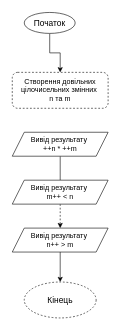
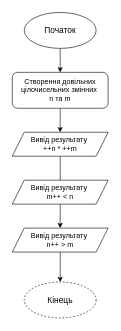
- <mxCell id="3" value="&lt;font style=&quot;font-size: 14px;&quot;&gt;Початок&lt;/font&gt;" style="ellipse;whiteSpace=wrap;html=1;" vertex="1" parent="1"><mxGeometry x="40" y="20" width="85" height="35" as="geometry" /></mxCell>
+ <mxCell id="3" value="&lt;font style=&quot;font-size: 14px;&quot;&gt;Початок&lt;/font&gt;" style="ellipse;whiteSpace=wrap;html=1;" vertex="1" parent="1"><mxGeometry x="40" y="20" width="120" height="60" as="geometry" /></mxCell>
- <mxCell id="7" value="Створення довільних цілочисельних змінних&amp;nbsp;&lt;div&gt;n та m&lt;/div&gt;" style="rounded=1;whiteSpace=wrap;html=1;dashed=1;" vertex="1" parent="1"><mxGeometry x="20" y="120" width="160" height="60" as="geometry" /></mxCell>
+ <mxCell id="7" value="Створення довільних цілочисельних змінних&amp;nbsp;&lt;div&gt;n та m&lt;/div&gt;" style="rounded=1;whiteSpace=wrap;html=1;" vertex="1" parent="1"><mxGeometry x="20" y="120" width="160" height="60" as="geometry" /></mxCell>
+ <mxCell id="6" value="" style="edgeStyle=orthogonalEdgeStyle;rounded=0;orthogonalLoop=1;jettySize=auto;html=1;" edge="1" parent="1" source="7" target="5"><mxGeometry relative="1" as="geometry" /></mxCell>
- <mxCell id="8" value="" style="edgeStyle=orthogonalEdgeStyle;rounded=0;orthogonalLoop=1;jettySize=auto;html=1;dashed=1;" edge="1" parent="1" source="9" target="11"><mxGeometry relative="1" as="geometry" /></mxCell>
+ <mxCell id="8" value="" style="edgeStyle=orthogonalEdgeStyle;rounded=0;orthogonalLoop=1;jettySize=auto;html=1;" edge="1" parent="1" source="9" target="11"><mxGeometry relative="1" as="geometry" /></mxCell>
